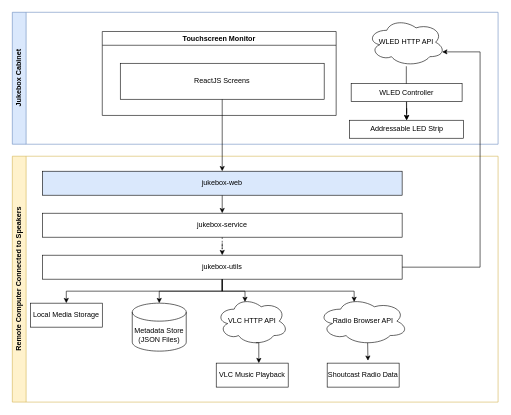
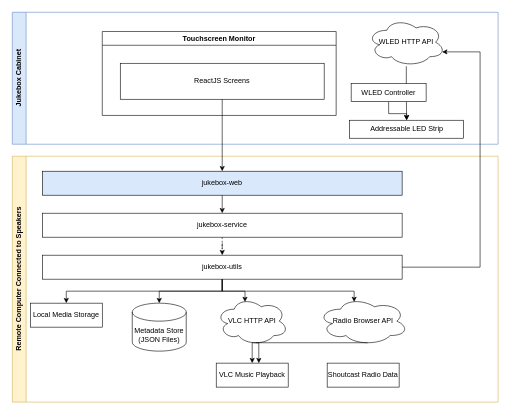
- <mxCell id="7" value="WLED Controller" style="rounded=0;whiteSpace=wrap;html=1;" vertex="1" parent="2"><mxGeometry x="565" y="119" width="185" height="30" as="geometry" /></mxCell>
+ <mxCell id="7" value="WLED Controller" style="rounded=0;whiteSpace=wrap;html=1;" vertex="1" parent="2"><mxGeometry x="565" y="119" width="125" height="30" as="geometry" /></mxCell>
- <mxCell id="23" style="edgeStyle=orthogonalEdgeStyle;rounded=0;orthogonalLoop=1;jettySize=auto;html=1;exitX=0.55;exitY=0.95;exitDx=0;exitDy=0;exitPerimeter=0;entryX=0.567;entryY=-0.1;entryDx=0;entryDy=0;entryPerimeter=0;" edge="1" parent="10" source="18" target="22"><mxGeometry relative="1" as="geometry" /></mxCell>
+ <mxCell id="23" style="edgeStyle=orthogonalEdgeStyle;rounded=0;orthogonalLoop=1;jettySize=auto;html=1;exitX=0.55;exitY=0.95;exitDx=0;exitDy=0;exitPerimeter=0;" edge="1" parent="10" source="18" target="13"><mxGeometry relative="1" as="geometry" /></mxCell>
